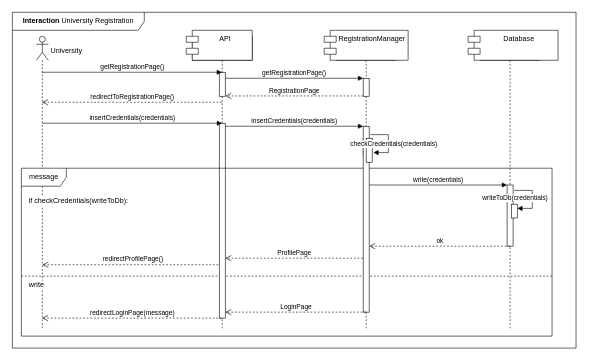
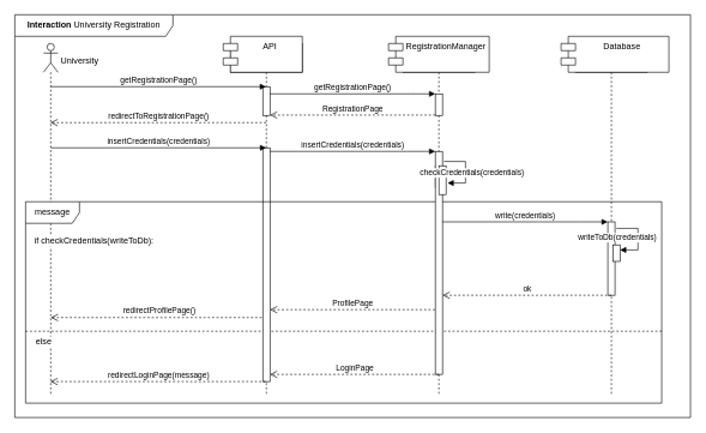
- <mxCell id="13" value="&lt;span style=&quot;background-color: rgb(255, 255, 255);&quot;&gt;write&lt;/span&gt;" style="text;html=1;align=center;verticalAlign=middle;resizable=0;points=[];autosize=1;strokeColor=none;fillColor=none;" parent="1" vertex="1"><mxGeometry x="35" y="460" width="50" height="30" as="geometry" /></mxCell>
+ <mxCell id="13" value="&lt;span style=&quot;background-color: rgb(255, 255, 255);&quot;&gt;else&lt;/span&gt;" style="text;html=1;align=center;verticalAlign=middle;resizable=0;points=[];autosize=1;strokeColor=none;fillColor=none;" parent="1" vertex="1"><mxGeometry x="35" y="460" width="50" height="30" as="geometry" /></mxCell>
